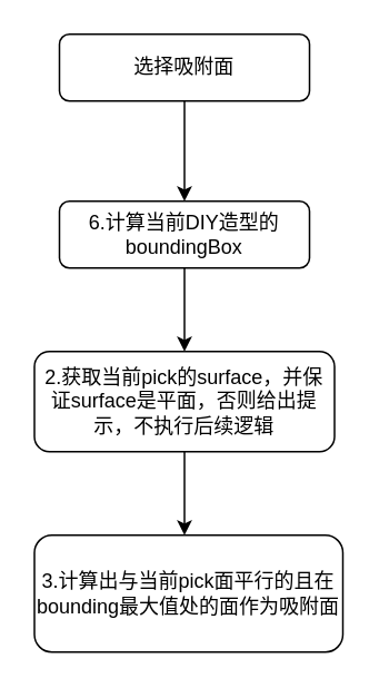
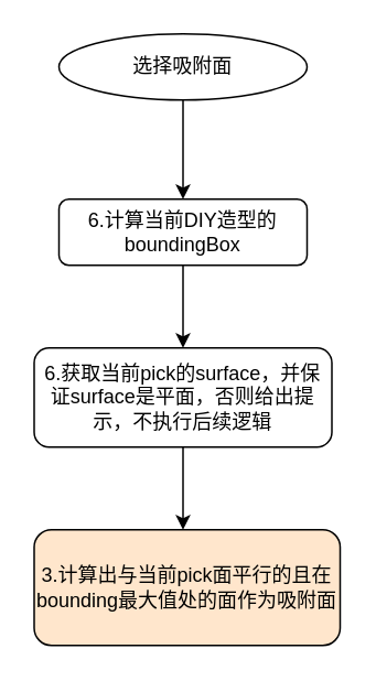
- <mxCell id="3" value="选择吸附面&lt;br&gt;" style="rounded=1;whiteSpace=wrap;html=1;" vertex="1" parent="1"><mxGeometry x="35" y="20" width="150" height="40" as="geometry" /></mxCell>
+ <mxCell id="3" value="选择吸附面&lt;br&gt;" style="ellipse;whiteSpace=wrap;html=1;" vertex="1" parent="1"><mxGeometry x="35" y="20" width="150" height="40" as="geometry" /></mxCell>
- <mxCell id="7" value="2.获取当前pick的surface，并保证surface是平面，否则给出提示，不执行后续逻辑" style="rounded=1;whiteSpace=wrap;html=1;" vertex="1" parent="1"><mxGeometry x="20" y="210" width="180" height="60" as="geometry" /></mxCell>
+ <mxCell id="7" value="6.获取当前pick的surface，并保证surface是平面，否则给出提示，不执行后续逻辑" style="rounded=1;whiteSpace=wrap;html=1;" vertex="1" parent="1"><mxGeometry x="20" y="210" width="180" height="60" as="geometry" /></mxCell>
- <mxCell id="8" value="3.计算出与当前pick面平行的且在bounding最大值处的面作为吸附面" style="rounded=1;whiteSpace=wrap;html=1;" vertex="1" parent="1"><mxGeometry x="20" y="320" width="185" height="70" as="geometry" /></mxCell>
+ <mxCell id="8" value="3.计算出与当前pick面平行的且在bounding最大值处的面作为吸附面" style="rounded=1;whiteSpace=wrap;html=1;fillColor=#ffe6cc;" vertex="1" parent="1"><mxGeometry x="20" y="320" width="185" height="70" as="geometry" /></mxCell>
